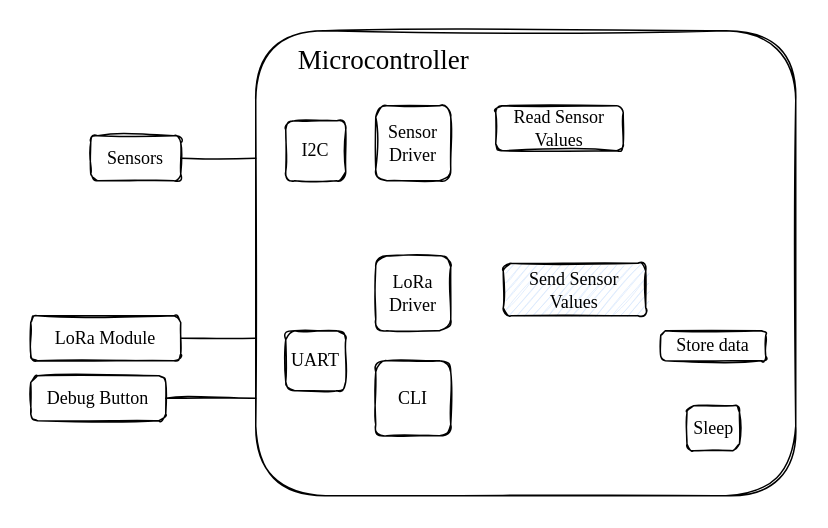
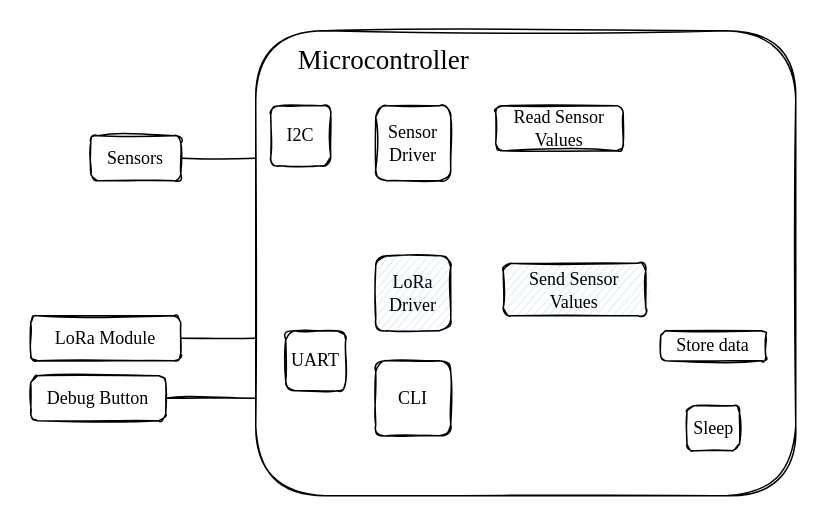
- <mxCell id="5" value="I2C" style="whiteSpace=wrap;html=1;aspect=fixed;fontFamily=Comic Sans MS;sketch=1;rounded=1;" parent="1" vertex="1"><mxGeometry x="190" y="80" width="40" height="40" as="geometry" /></mxCell>
+ <mxCell id="5" value="I2C" style="whiteSpace=wrap;html=1;aspect=fixed;fontFamily=Comic Sans MS;sketch=1;rounded=1;" parent="1" vertex="1"><mxGeometry x="180" y="70" width="40" height="40" as="geometry" /></mxCell>
- <mxCell id="7" value="LoRa Driver" style="whiteSpace=wrap;html=1;aspect=fixed;fontFamily=Comic Sans MS;sketch=1;rounded=1;" parent="1" vertex="1"><mxGeometry x="250" y="170" width="50" height="50" as="geometry" /></mxCell>
+ <mxCell id="7" value="LoRa Driver" style="whiteSpace=wrap;html=1;aspect=fixed;fontFamily=Comic Sans MS;sketch=1;rounded=1;fillColor=#dae8fc;" parent="1" vertex="1"><mxGeometry x="250" y="170" width="50" height="50" as="geometry" /></mxCell>
